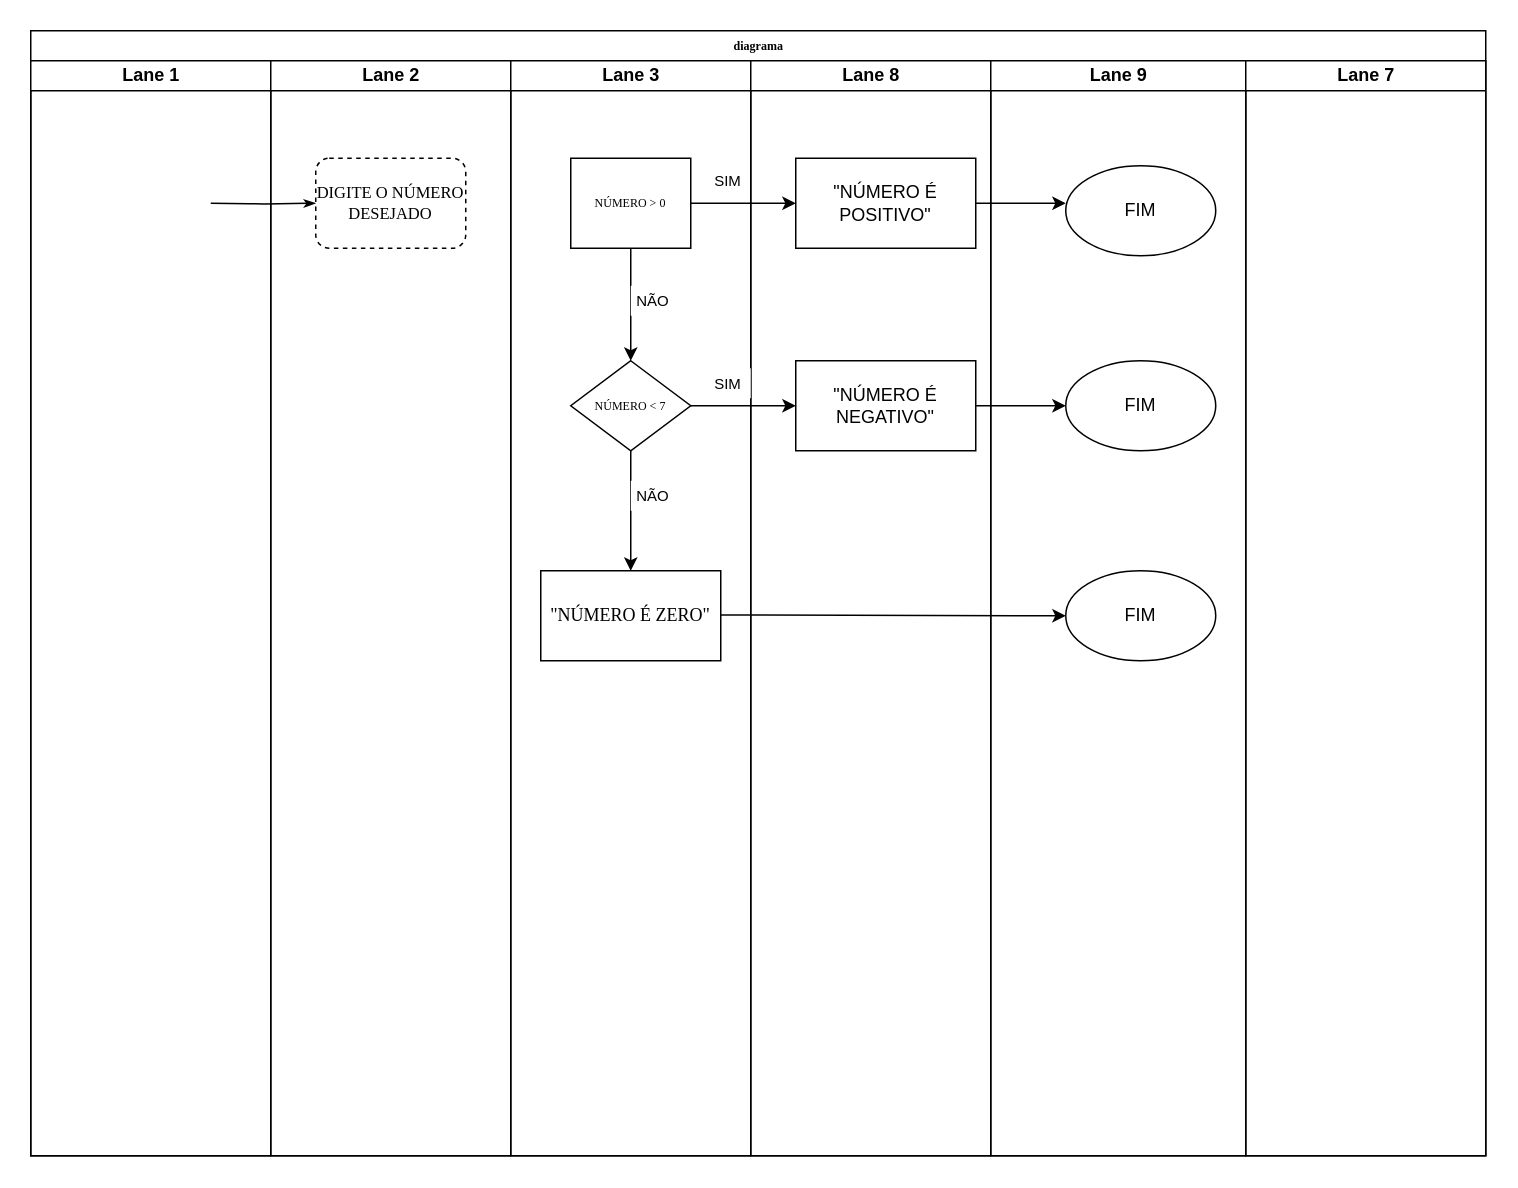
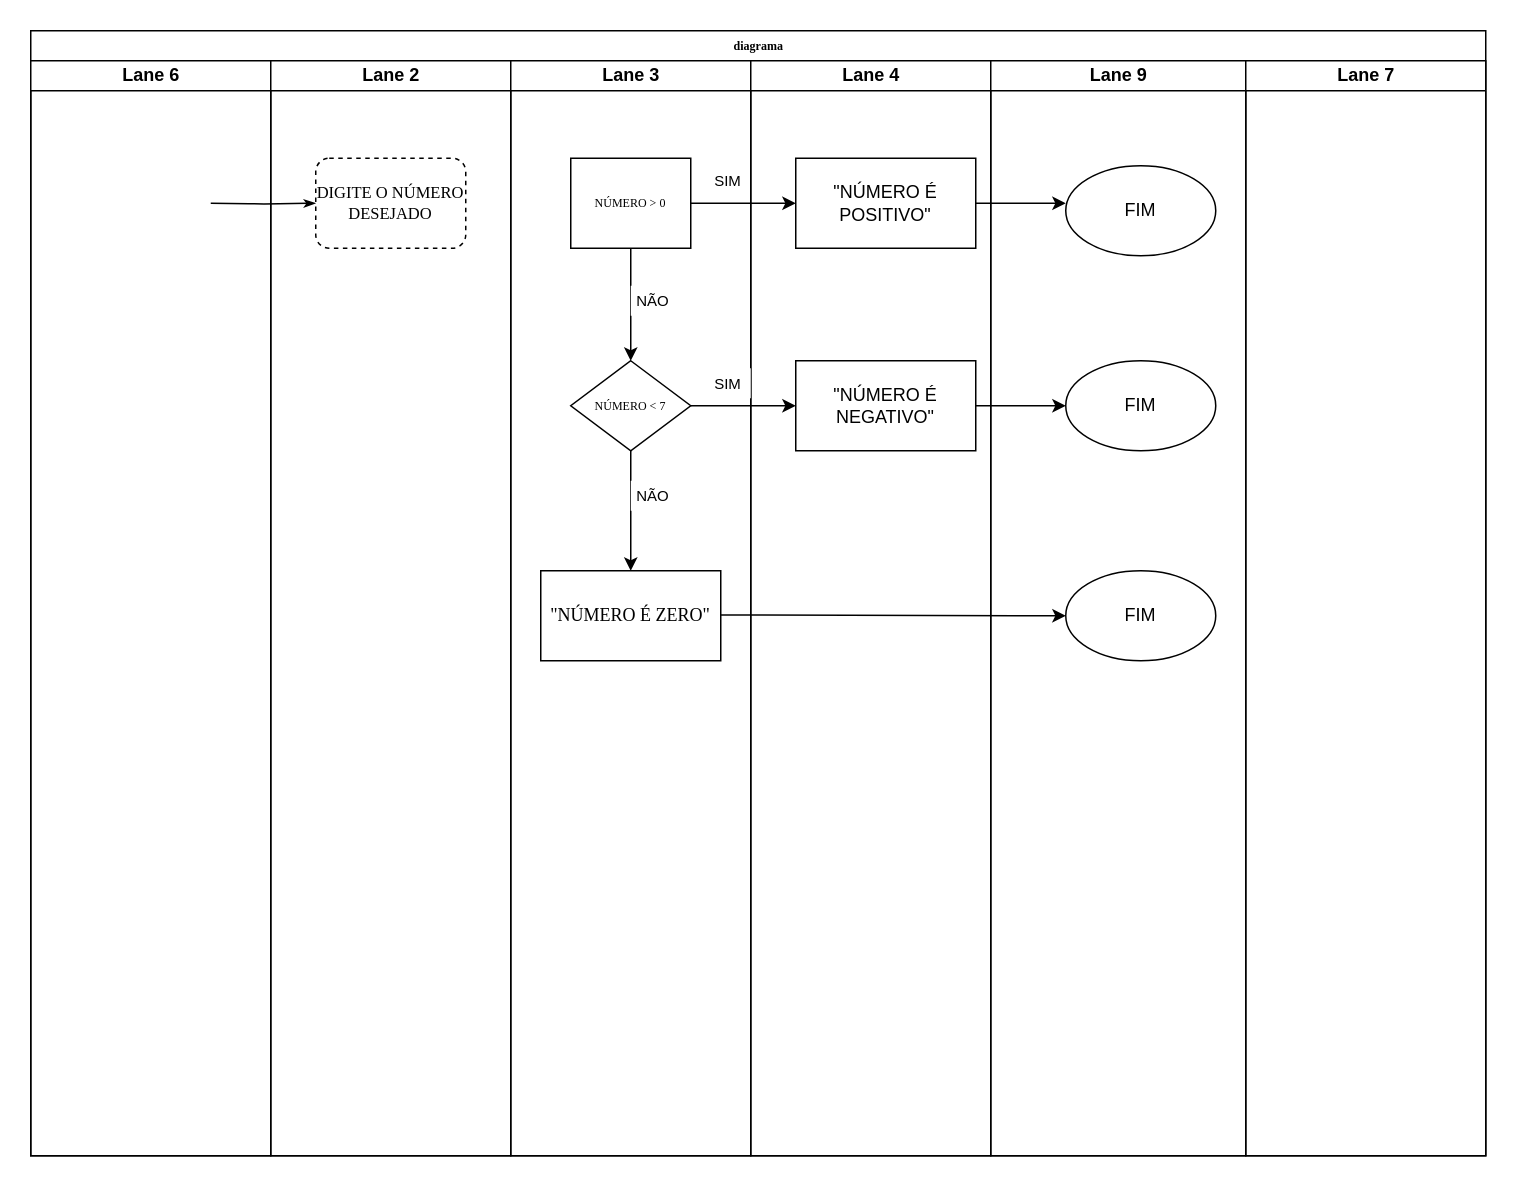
- <mxCell id="3" value="Lane 1" style="swimlane;html=1;startSize=20;" parent="2" vertex="1"><mxGeometry y="20" width="160" height="730" as="geometry" /></mxCell>
+ <mxCell id="3" value="Lane 6" style="swimlane;html=1;startSize=20;" parent="2" vertex="1"><mxGeometry y="20" width="160" height="730" as="geometry" /></mxCell>
- <mxCell id="18" value="Lane 8" style="swimlane;html=1;startSize=20;" parent="2" vertex="1"><mxGeometry x="480" y="20" width="160" height="730" as="geometry" /></mxCell>
+ <mxCell id="18" value="Lane 4" style="swimlane;html=1;startSize=20;" parent="2" vertex="1"><mxGeometry x="480" y="20" width="160" height="730" as="geometry" /></mxCell>
